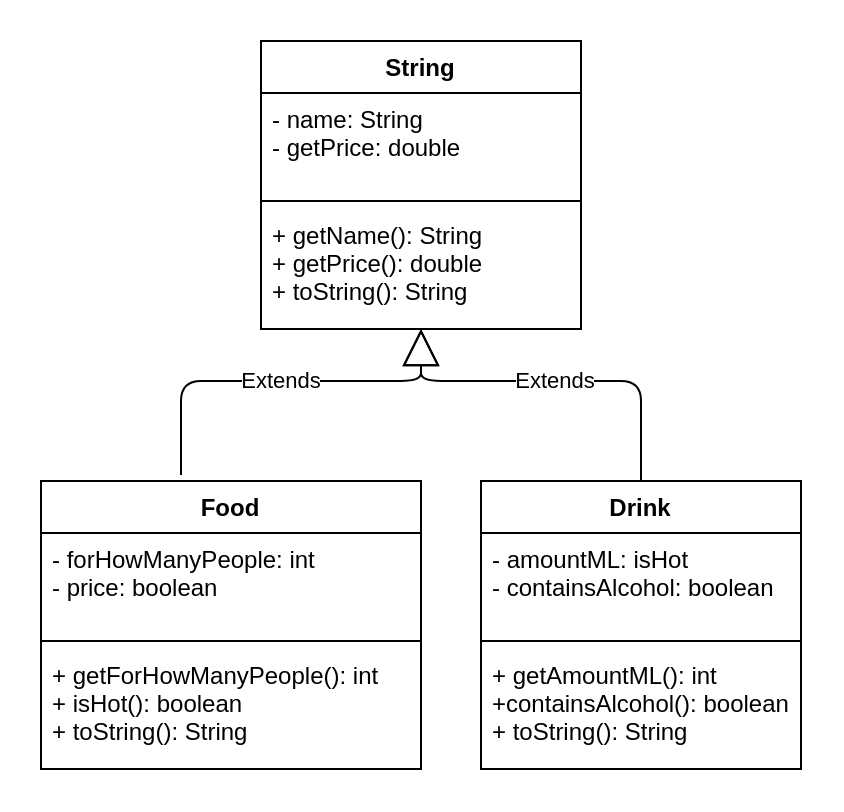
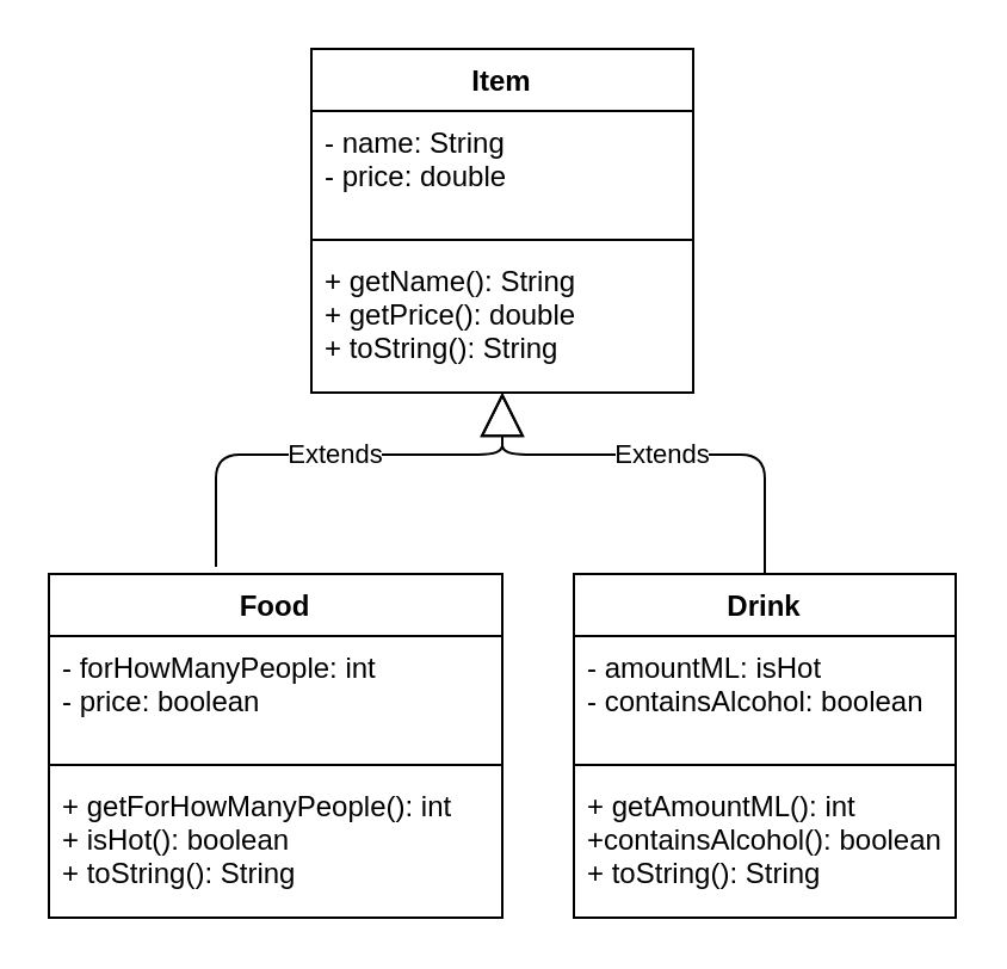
- <mxCell id="2" value="String" style="swimlane;fontStyle=1;align=center;verticalAlign=top;childLayout=stackLayout;horizontal=1;startSize=26;horizontalStack=0;resizeParent=1;resizeParentMax=0;resizeLast=0;collapsible=1;marginBottom=0;" vertex="1" parent="1"><mxGeometry x="130" y="20" width="160" height="144" as="geometry" /></mxCell>
+ <mxCell id="2" value="Item" style="swimlane;fontStyle=1;align=center;verticalAlign=top;childLayout=stackLayout;horizontal=1;startSize=26;horizontalStack=0;resizeParent=1;resizeParentMax=0;resizeLast=0;collapsible=1;marginBottom=0;" vertex="1" parent="1"><mxGeometry x="130" y="20" width="160" height="144" as="geometry" /></mxCell>
- <mxCell id="3" value="- name: String&#10;- getPrice: double" style="text;strokeColor=none;fillColor=none;align=left;verticalAlign=top;spacingLeft=4;spacingRight=4;overflow=hidden;rotatable=0;points=[[0,0.5],[1,0.5]];portConstraint=eastwest;" vertex="1" parent="2"><mxGeometry y="26" width="160" height="50" as="geometry" /></mxCell>
+ <mxCell id="3" value="- name: String&#10;- price: double" style="text;strokeColor=none;fillColor=none;align=left;verticalAlign=top;spacingLeft=4;spacingRight=4;overflow=hidden;rotatable=0;points=[[0,0.5],[1,0.5]];portConstraint=eastwest;" vertex="1" parent="2"><mxGeometry y="26" width="160" height="50" as="geometry" /></mxCell>
